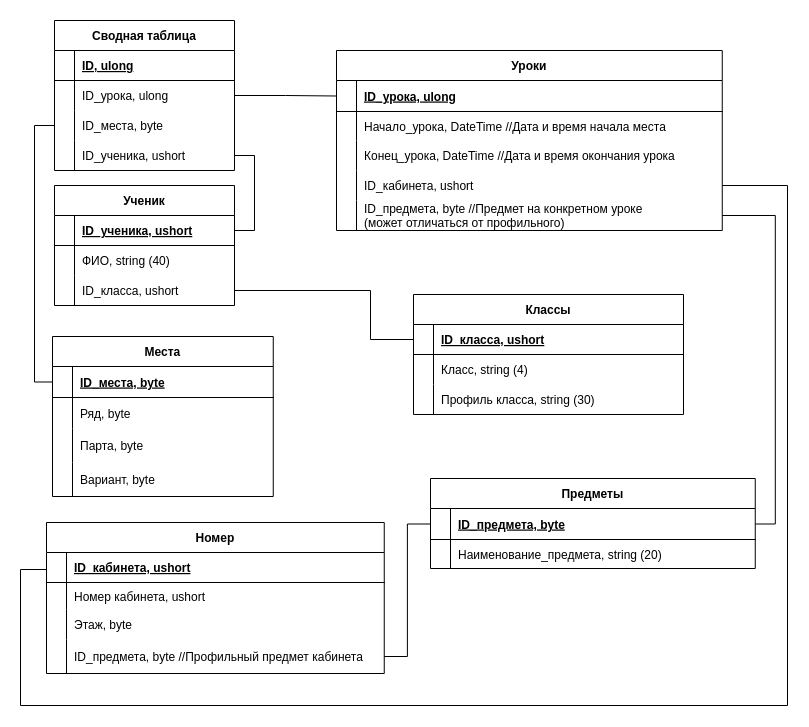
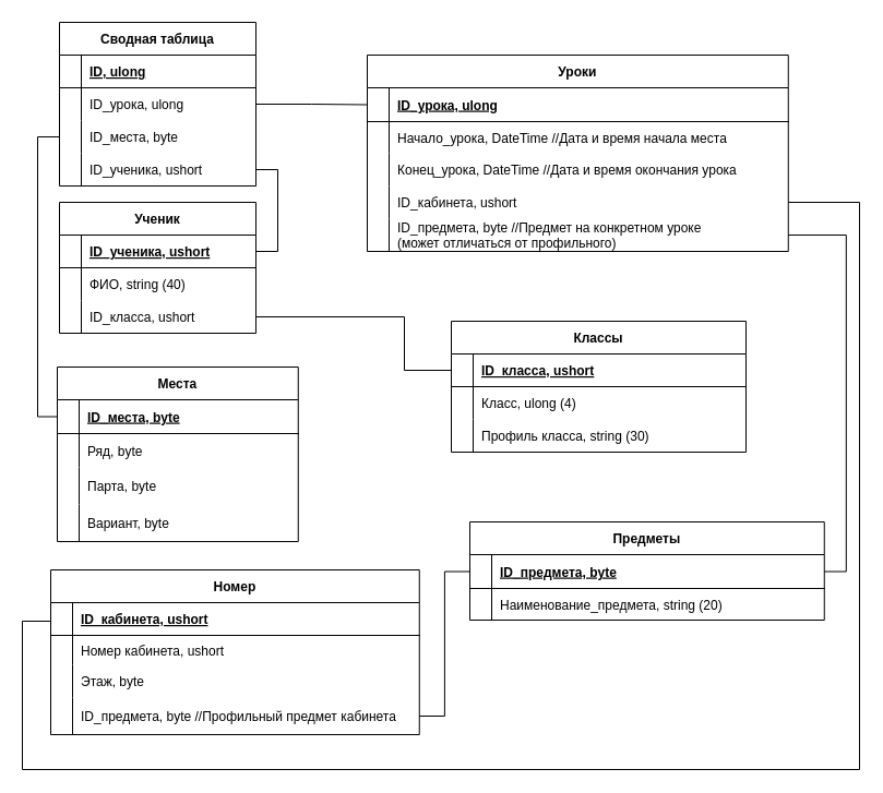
- <mxCell id="57" value="Класс, string (4) " style="shape=partialRectangle;connectable=0;fillColor=none;top=0;left=0;bottom=0;right=0;align=left;spacingLeft=6;overflow=hidden;" vertex="1" parent="55"><mxGeometry x="20" width="250" height="30" as="geometry"><mxRectangle width="250" height="30" as="alternateBounds" /></mxGeometry></mxCell>
+ <mxCell id="57" value="Класс, ulong (4) " style="shape=partialRectangle;connectable=0;fillColor=none;top=0;left=0;bottom=0;right=0;align=left;spacingLeft=6;overflow=hidden;" vertex="1" parent="55"><mxGeometry x="20" width="250" height="30" as="geometry"><mxRectangle width="250" height="30" as="alternateBounds" /></mxGeometry></mxCell>
